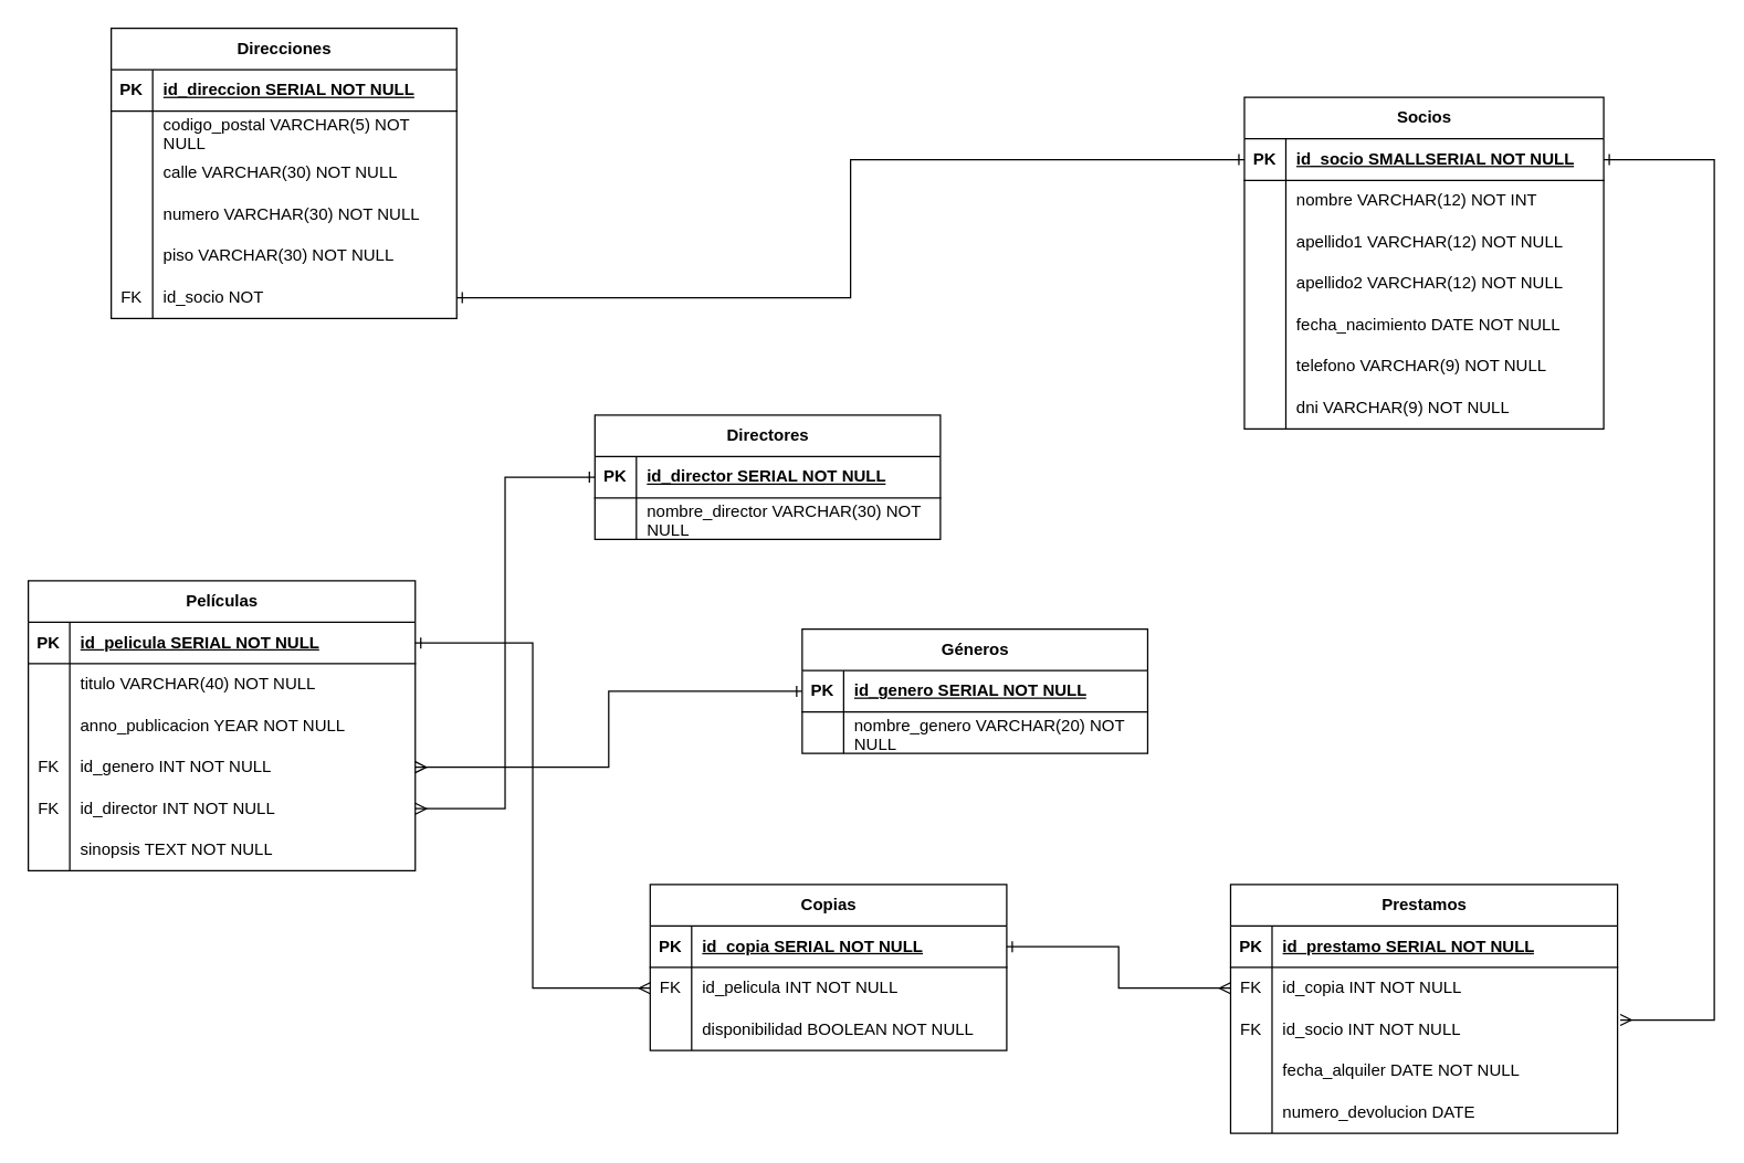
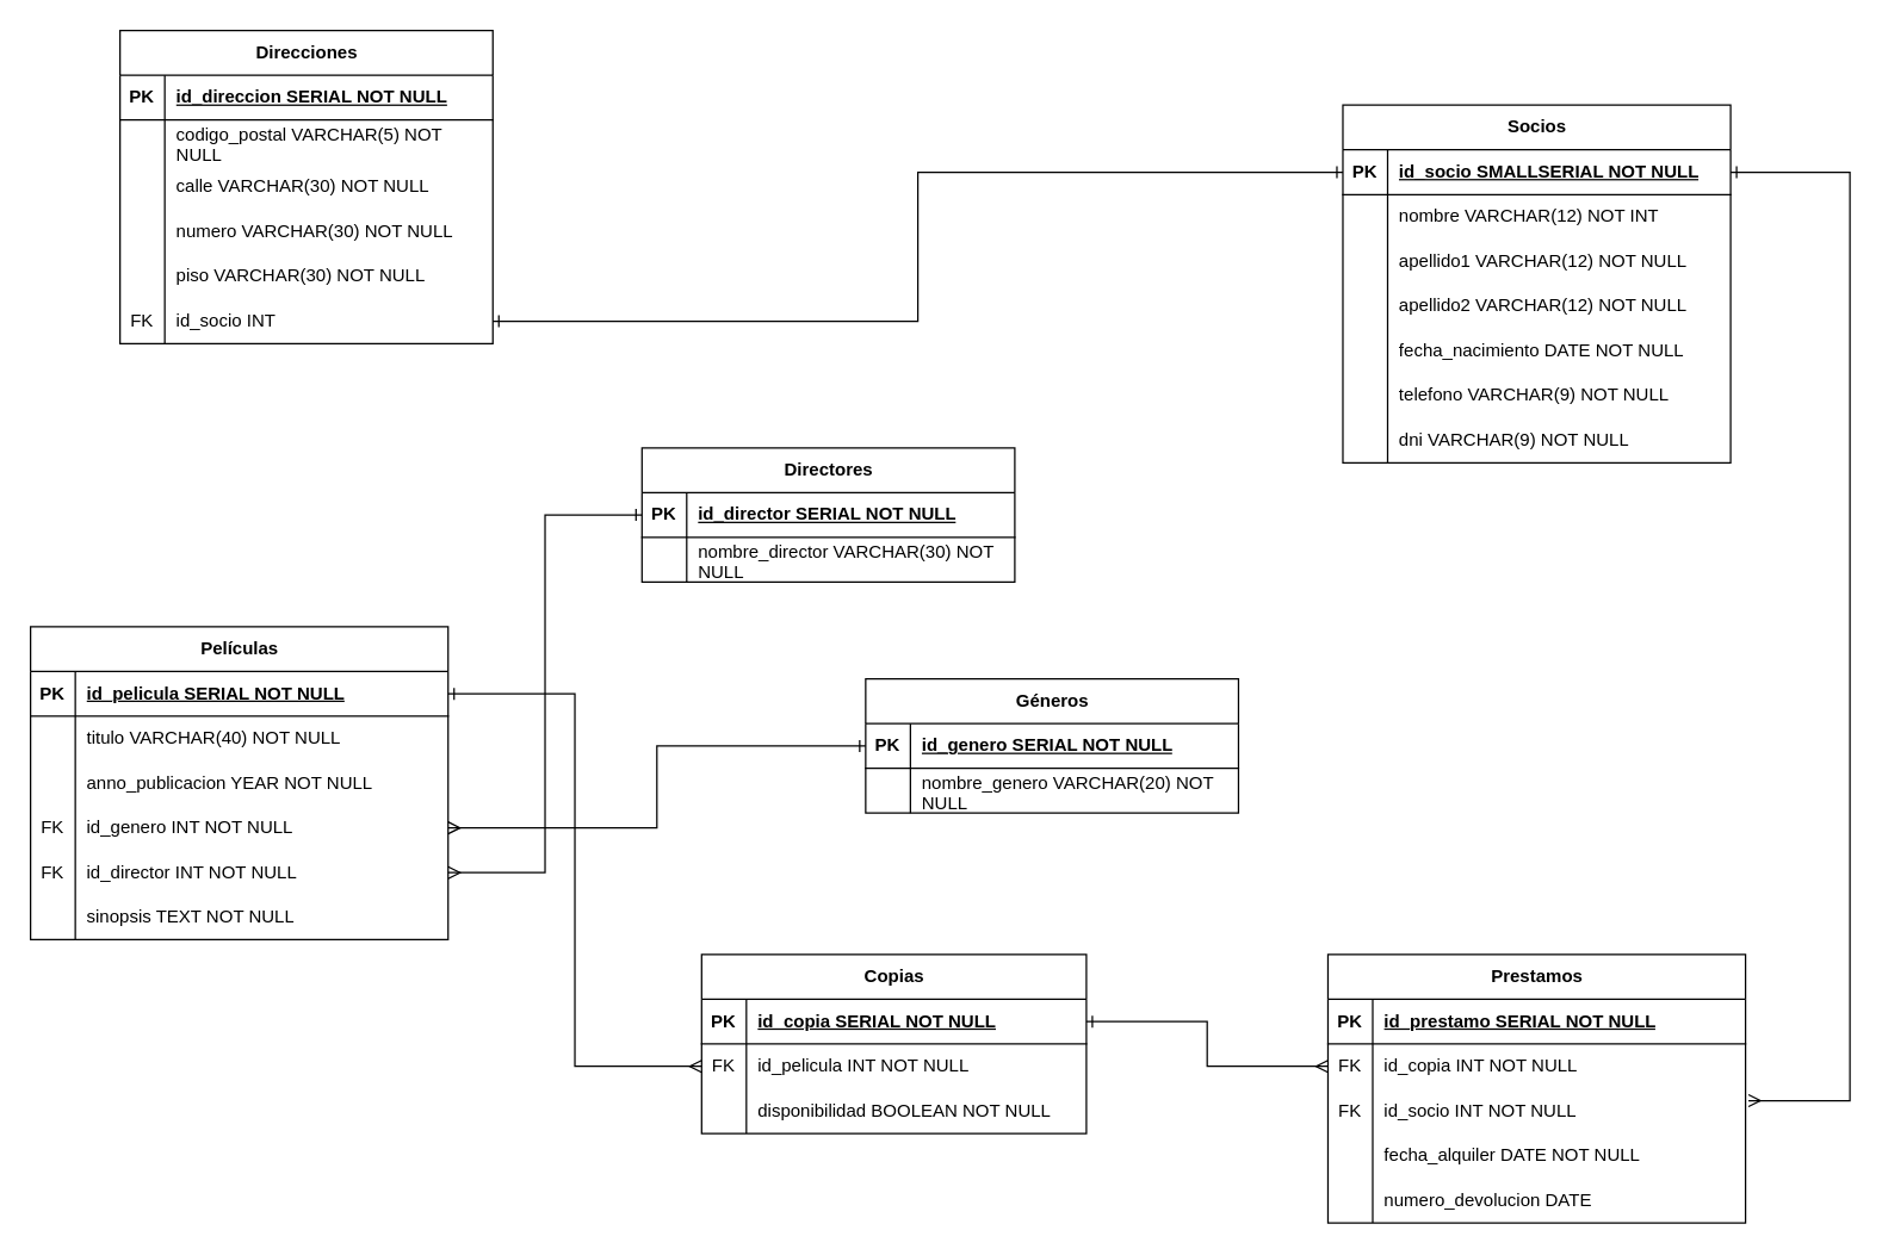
- <mxCell id="42" value="id_socio NOT" style="shape=partialRectangle;connectable=0;fillColor=none;top=0;left=0;bottom=0;right=0;align=left;spacingLeft=6;overflow=hidden;whiteSpace=wrap;html=1;" vertex="1" parent="40"><mxGeometry x="30" width="220" height="30" as="geometry"><mxRectangle width="220" height="30" as="alternateBounds" /></mxGeometry></mxCell>
+ <mxCell id="42" value="id_socio INT" style="shape=partialRectangle;connectable=0;fillColor=none;top=0;left=0;bottom=0;right=0;align=left;spacingLeft=6;overflow=hidden;whiteSpace=wrap;html=1;" vertex="1" parent="40"><mxGeometry x="30" width="220" height="30" as="geometry"><mxRectangle width="220" height="30" as="alternateBounds" /></mxGeometry></mxCell>
